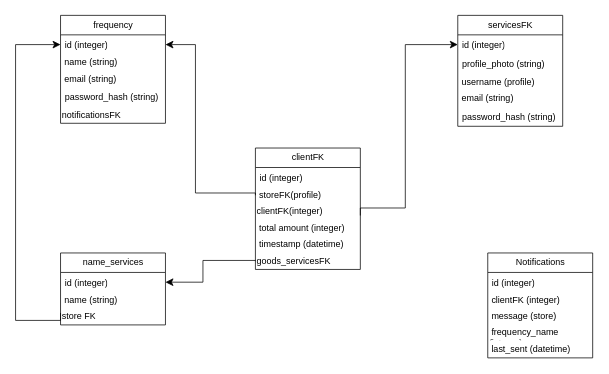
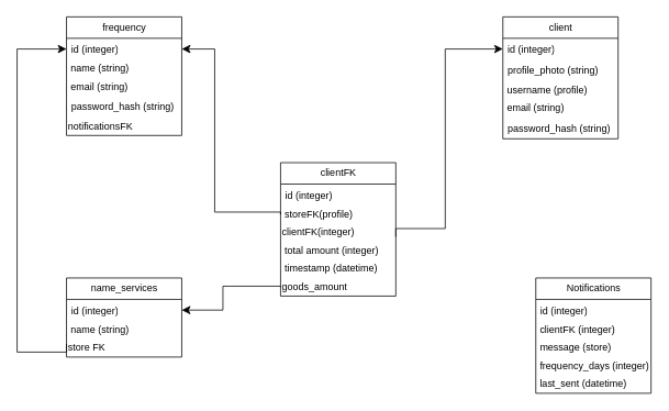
- <mxCell id="2" value="servicesFK" style="swimlane;fontStyle=0;childLayout=stackLayout;horizontal=1;startSize=26;fillColor=none;horizontalStack=0;resizeParent=1;resizeParentMax=0;resizeLast=0;collapsible=1;marginBottom=0;html=1;" parent="1" vertex="1"><mxGeometry x="610" y="20" width="140" height="148" as="geometry" /></mxCell>
+ <mxCell id="2" value="client" style="swimlane;fontStyle=0;childLayout=stackLayout;horizontal=1;startSize=26;fillColor=none;horizontalStack=0;resizeParent=1;resizeParentMax=0;resizeLast=0;collapsible=1;marginBottom=0;html=1;" parent="1" vertex="1"><mxGeometry x="610" y="20" width="140" height="148" as="geometry" /></mxCell>
- <mxCell id="18" value="&lt;div&gt;goods_servicesFK&lt;/div&gt;" style="text;strokeColor=none;fillColor=none;html=1;whiteSpace=wrap;verticalAlign=middle;overflow=hidden;" parent="12" vertex="1"><mxGeometry y="140" width="140" height="22" as="geometry" /></mxCell>
+ <mxCell id="18" value="&lt;div&gt;goods_amount&lt;/div&gt;" style="text;strokeColor=none;fillColor=none;html=1;whiteSpace=wrap;verticalAlign=middle;overflow=hidden;" parent="12" vertex="1"><mxGeometry y="140" width="140" height="22" as="geometry" /></mxCell>
- <mxCell id="23" value="&lt;div&gt;&amp;nbsp;frequency_name (integer)&lt;/div&gt;" style="text;strokeColor=none;fillColor=none;html=1;whiteSpace=wrap;verticalAlign=middle;overflow=hidden;" parent="19" vertex="1"><mxGeometry y="96" width="140" height="22" as="geometry" /></mxCell>
+ <mxCell id="23" value="&lt;div&gt;&amp;nbsp;frequency_days (integer)&lt;/div&gt;" style="text;strokeColor=none;fillColor=none;html=1;whiteSpace=wrap;verticalAlign=middle;overflow=hidden;" parent="19" vertex="1"><mxGeometry y="96" width="140" height="22" as="geometry" /></mxCell>
